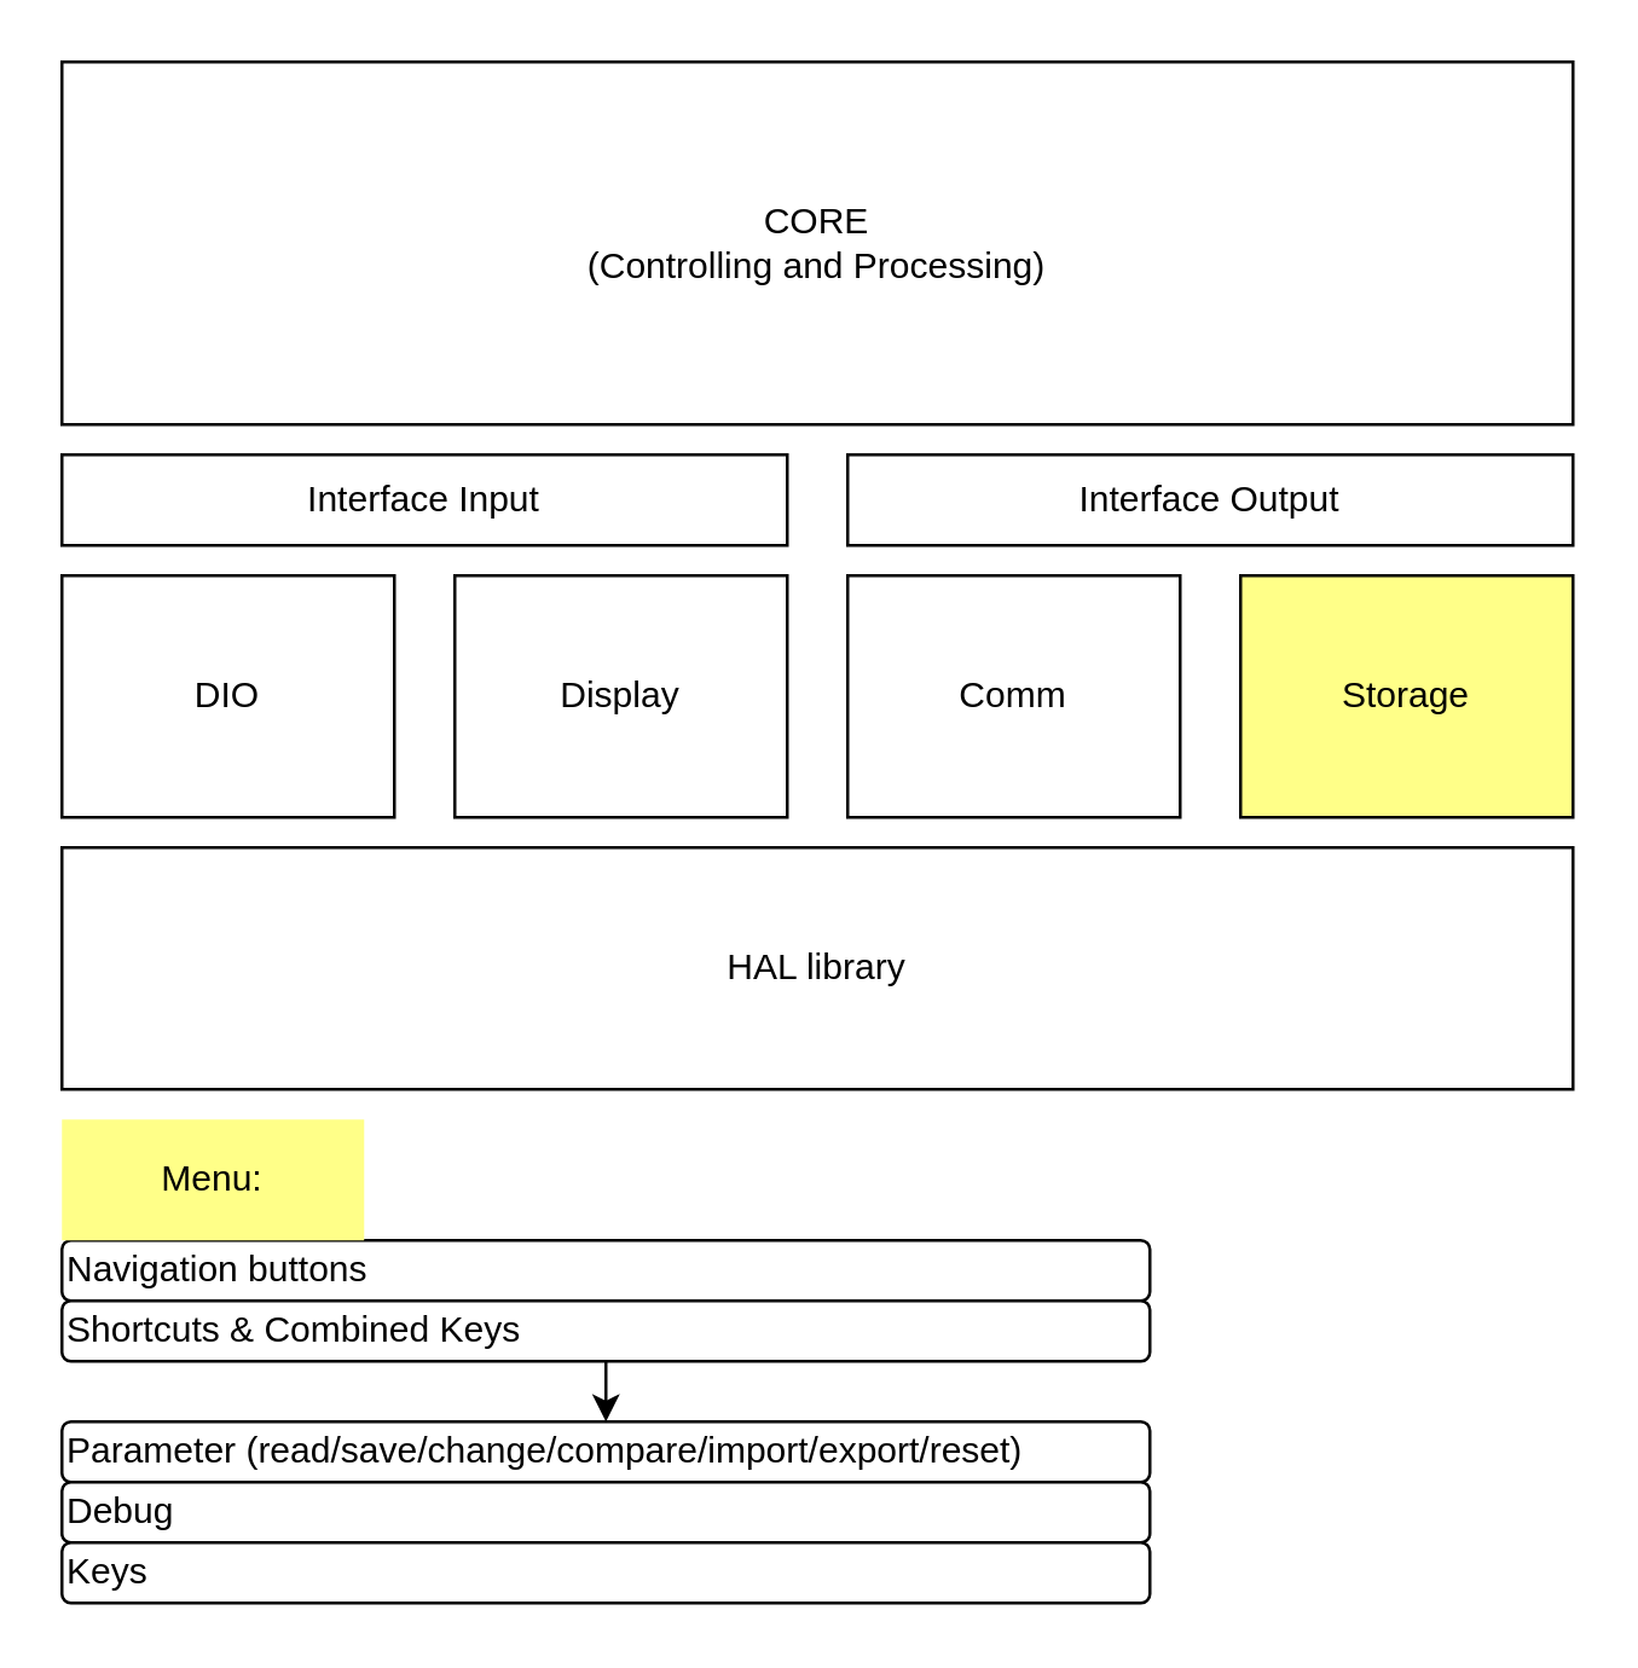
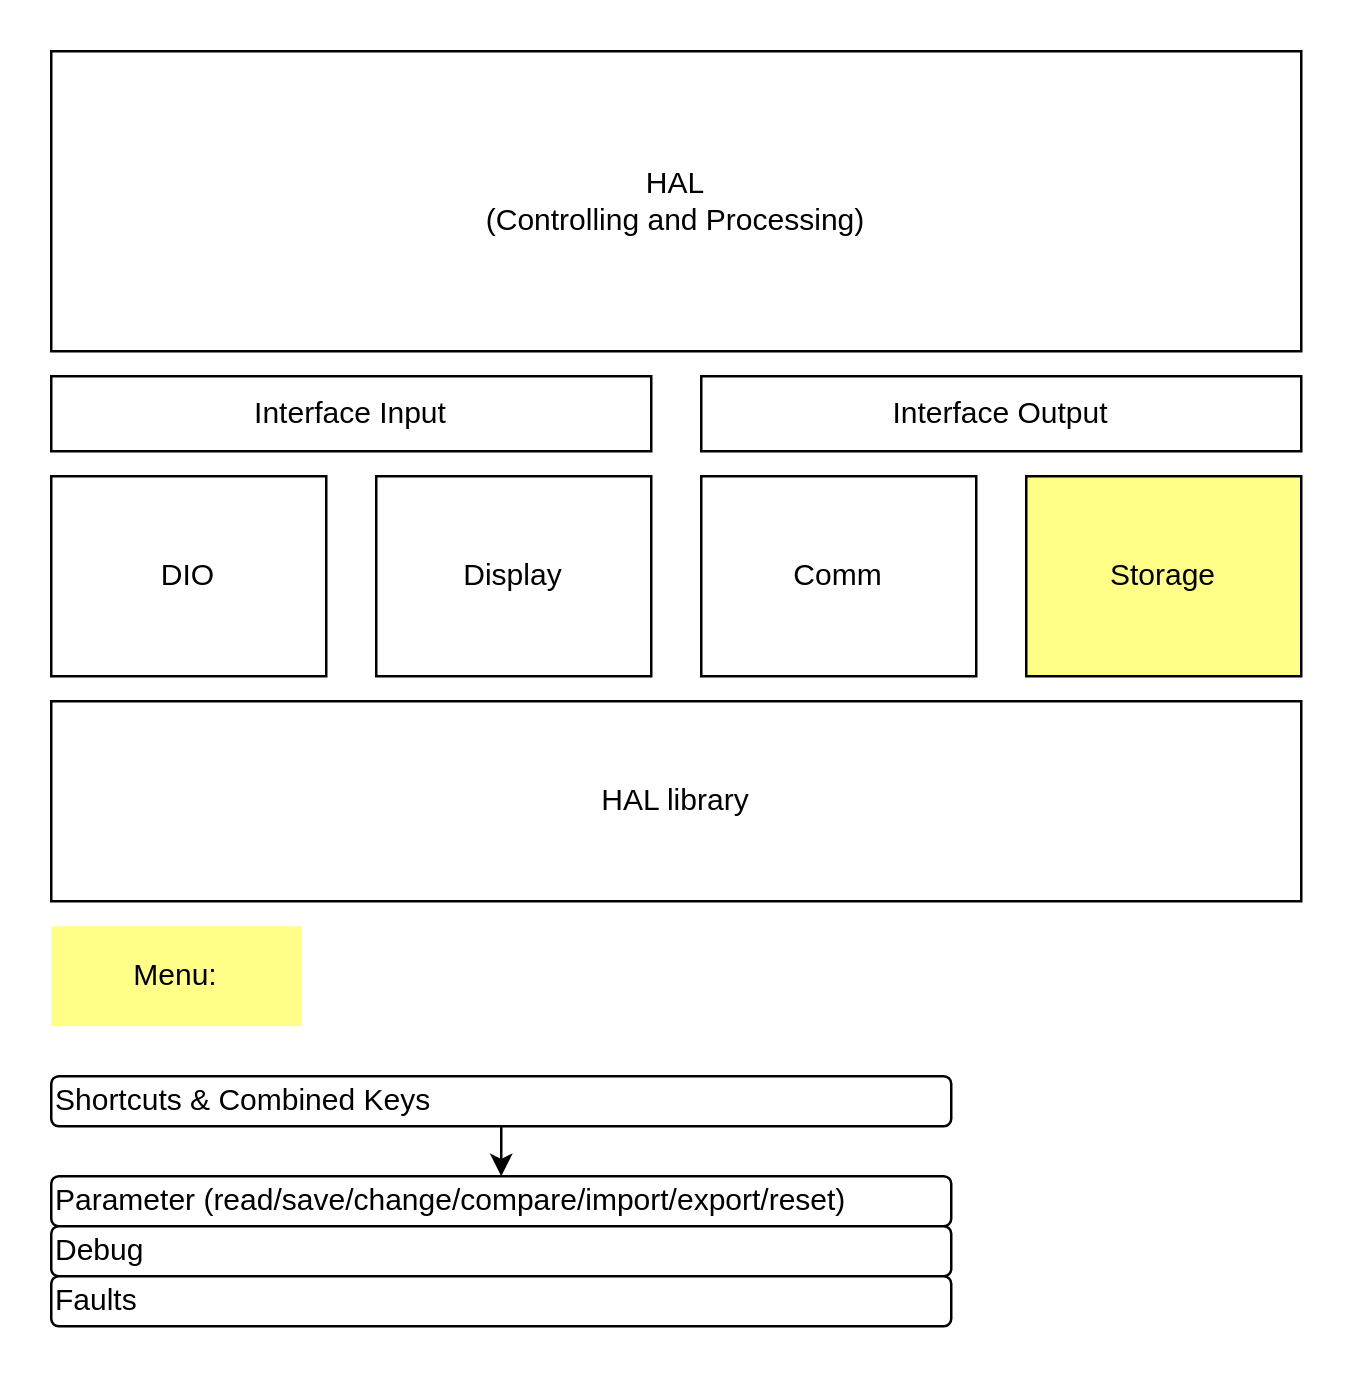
- <mxCell id="2" value="CORE&lt;div&gt;(Controlling and Processing)&lt;/div&gt;" style="rounded=0;whiteSpace=wrap;html=1;" parent="1" vertex="1"><mxGeometry x="20" y="20" width="500" height="120" as="geometry" /></mxCell>
+ <mxCell id="2" value="HAL&lt;div&gt;(Controlling and Processing)&lt;/div&gt;" style="rounded=0;whiteSpace=wrap;html=1;" parent="1" vertex="1"><mxGeometry x="20" y="20" width="500" height="120" as="geometry" /></mxCell>
- <mxCell id="10" value="Navigation buttons" style="rounded=1;whiteSpace=wrap;html=1;align=left;" parent="1" vertex="1"><mxGeometry x="20" y="410" width="360" height="20" as="geometry" /></mxCell>
- <mxCell id="15" value="Keys" style="rounded=1;whiteSpace=wrap;html=1;align=left;" parent="1" vertex="1"><mxGeometry x="20" y="510" width="360" height="20" as="geometry" /></mxCell>
+ <mxCell id="15" value="Faults" style="rounded=1;whiteSpace=wrap;html=1;align=left;" parent="1" vertex="1"><mxGeometry x="20" y="510" width="360" height="20" as="geometry" /></mxCell>
